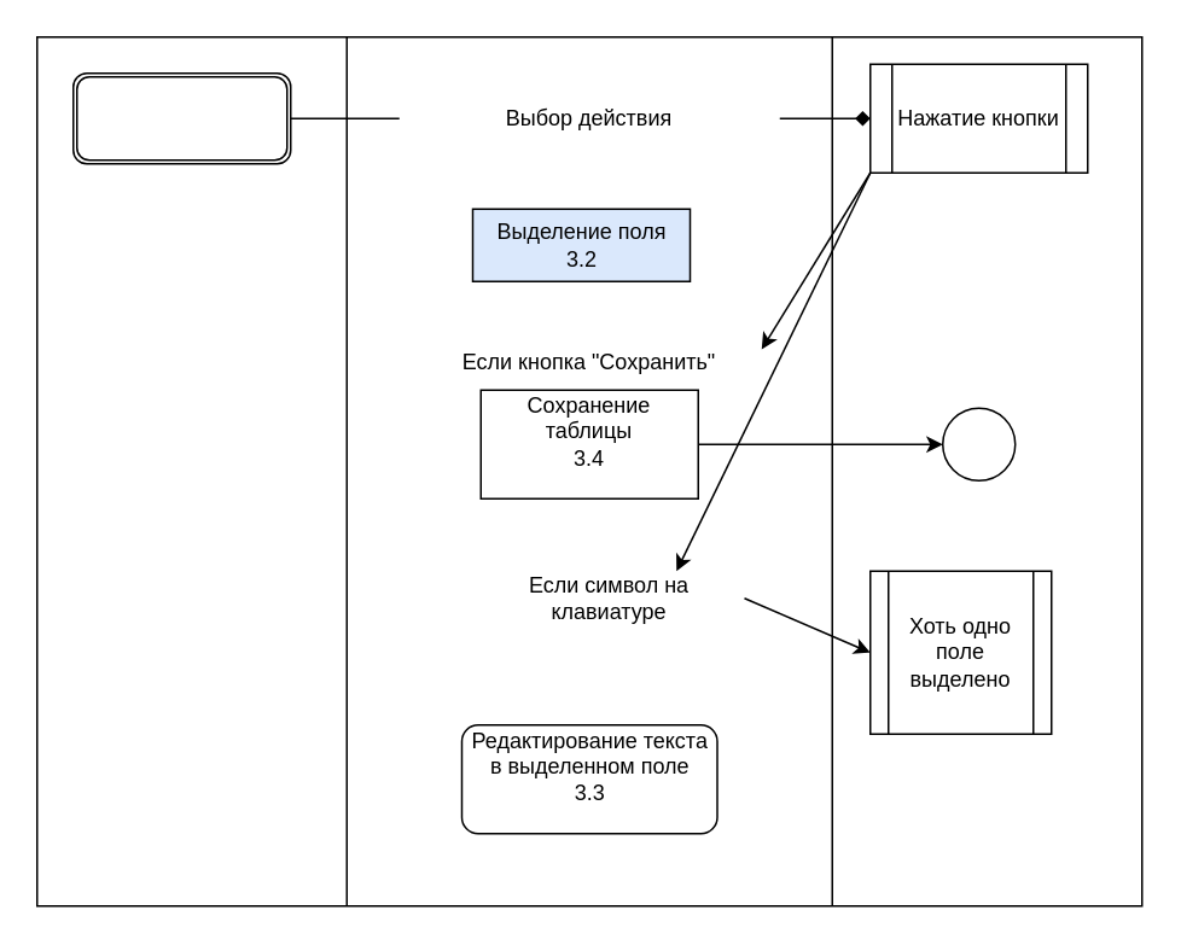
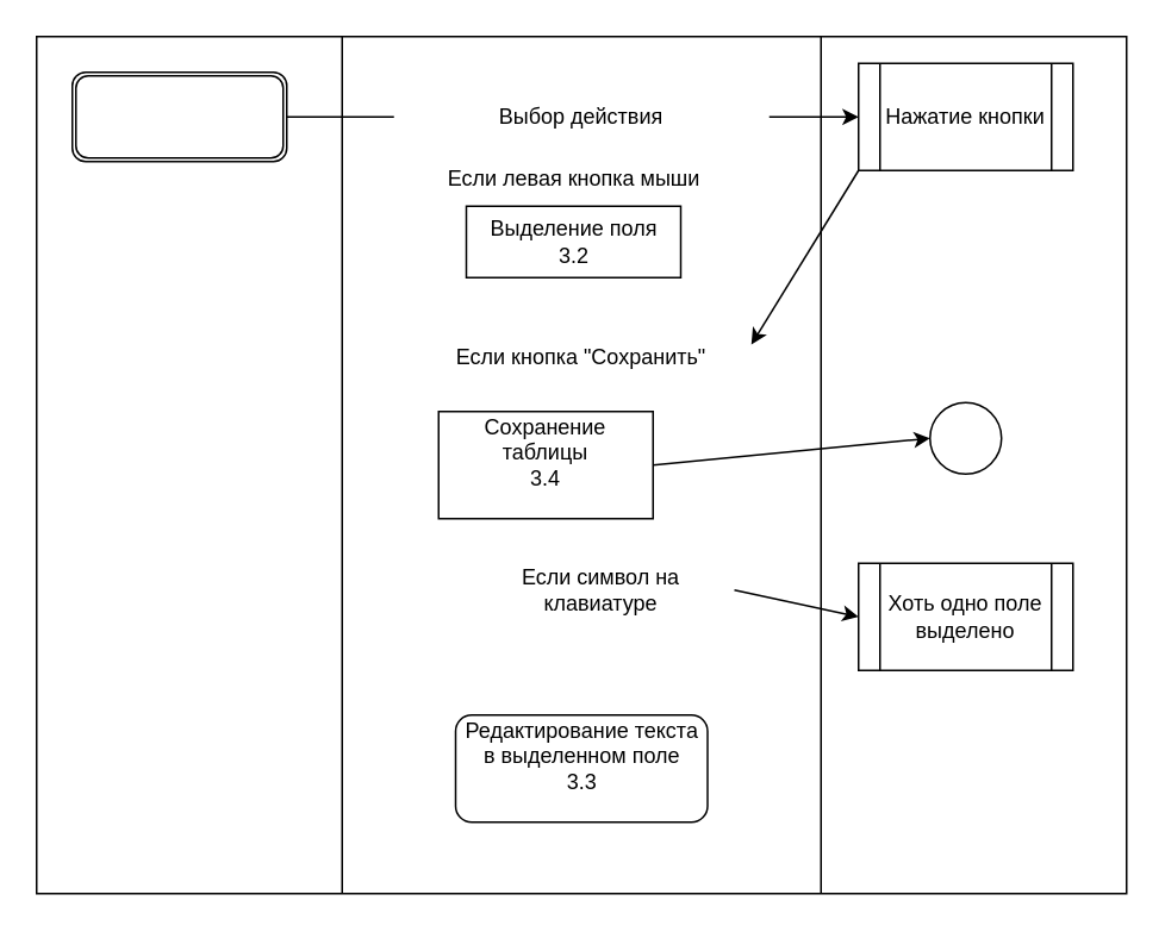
- <mxCell id="8" value="" style="endArrow=diamond;html=1;rounded=0;exitX=1;exitY=0.5;exitDx=0;exitDy=0;entryX=0;entryY=0.5;entryDx=0;entryDy=0;" edge="1" parent="1" source="5" target="6"><mxGeometry width="50" height="50" relative="1" as="geometry"><mxPoint x="410" y="20" as="sourcePoint" /><mxPoint x="460" y="-30" as="targetPoint" /></mxGeometry></mxCell>
+ <mxCell id="8" value="" style="endArrow=classic;html=1;rounded=0;exitX=1;exitY=0.5;exitDx=0;exitDy=0;entryX=0;entryY=0.5;entryDx=0;entryDy=0;" edge="1" parent="1" source="5" target="6"><mxGeometry width="50" height="50" relative="1" as="geometry"><mxPoint x="410" y="20" as="sourcePoint" /><mxPoint x="460" y="-30" as="targetPoint" /></mxGeometry></mxCell>
+ <mxCell id="12" value="Если левая кнопка мыши" style="text;html=1;strokeColor=none;fillColor=none;align=center;verticalAlign=middle;whiteSpace=wrap;rounded=0;" vertex="1" parent="1"><mxGeometry x="245.5" y="85" width="150" height="30" as="geometry" /></mxCell>
- <mxCell id="7" value="&lt;div&gt;Выделение поля&lt;/div&gt;&lt;div&gt;3.2&lt;/div&gt;" style="rounded=0;whiteSpace=wrap;html=1;fillColor=#dae8fc;" vertex="1" parent="1"><mxGeometry x="260.5" y="115" width="120" height="40" as="geometry" /></mxCell>
+ <mxCell id="7" value="&lt;div&gt;Выделение поля&lt;/div&gt;&lt;div&gt;3.2&lt;/div&gt;" style="rounded=0;whiteSpace=wrap;html=1;" vertex="1" parent="1"><mxGeometry x="260.5" y="115" width="120" height="40" as="geometry" /></mxCell>
- <mxCell id="16" value="" style="endArrow=classic;html=1;rounded=0;entryX=0.75;entryY=0;entryDx=0;entryDy=0;exitX=0;exitY=1;exitDx=0;exitDy=0;" edge="1" parent="1" source="6" target="13"><mxGeometry width="50" height="50" relative="1" as="geometry"><mxPoint x="440" y="230" as="sourcePoint" /><mxPoint x="490" y="180" as="targetPoint" /></mxGeometry></mxCell>
- <mxCell id="11" value="&#10;&lt;div&gt;Сохранение таблицы&lt;/div&gt;3.4&#10;&#10;" style="rounded=0;whiteSpace=wrap;html=1;" vertex="1" parent="1"><mxGeometry x="265" y="215" width="120" height="60" as="geometry" /></mxCell>
+ <mxCell id="11" value="&#10;&lt;div&gt;Сохранение таблицы&lt;/div&gt;3.4&#10;&#10;" style="rounded=0;whiteSpace=wrap;html=1;" vertex="1" parent="1"><mxGeometry x="245" y="230" width="120" height="60" as="geometry" /></mxCell>
- <mxCell id="9" value="Хоть одно поле выделено" style="shape=process;whiteSpace=wrap;html=1;backgroundOutline=1;" vertex="1" parent="1"><mxGeometry x="480" y="315" width="100" height="90" as="geometry" /></mxCell>
+ <mxCell id="9" value="Хоть одно поле выделено" style="shape=process;whiteSpace=wrap;html=1;backgroundOutline=1;" vertex="1" parent="1"><mxGeometry x="480" y="315" width="120" height="60" as="geometry" /></mxCell>
